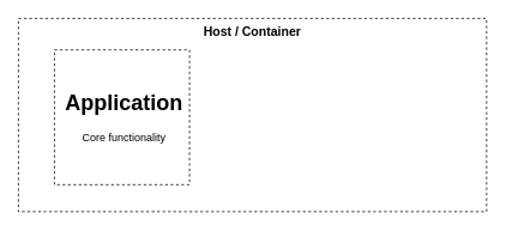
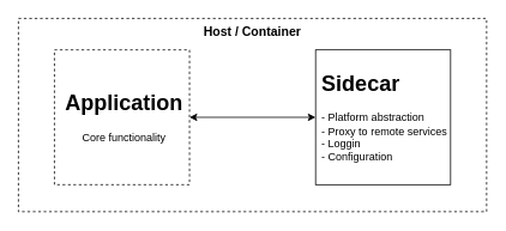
+ <mxCell id="4" style="edgeStyle=orthogonalEdgeStyle;rounded=0;orthogonalLoop=1;jettySize=auto;html=1;entryX=0;entryY=0.5;entryDx=0;entryDy=0;startArrow=classic;startFill=1;" edge="1" parent="1" source="5" target="3"><mxGeometry relative="1" as="geometry" /></mxCell>
+ <mxCell id="3" value="&lt;div&gt;&lt;h1 style=&quot;margin-top: 0px;&quot;&gt;Sidecar&lt;/h1&gt;- Platform abstraction&lt;/div&gt;&lt;div&gt;- Proxy to remote services&lt;/div&gt;&lt;div&gt;- Loggin&lt;/div&gt;&lt;div&gt;- Configuration&lt;/div&gt;" style="rounded=0;whiteSpace=wrap;html=1;align=left;spacingLeft=5;" vertex="1" parent="1"><mxGeometry x="350" y="55" width="150" height="150" as="geometry" /></mxCell>
